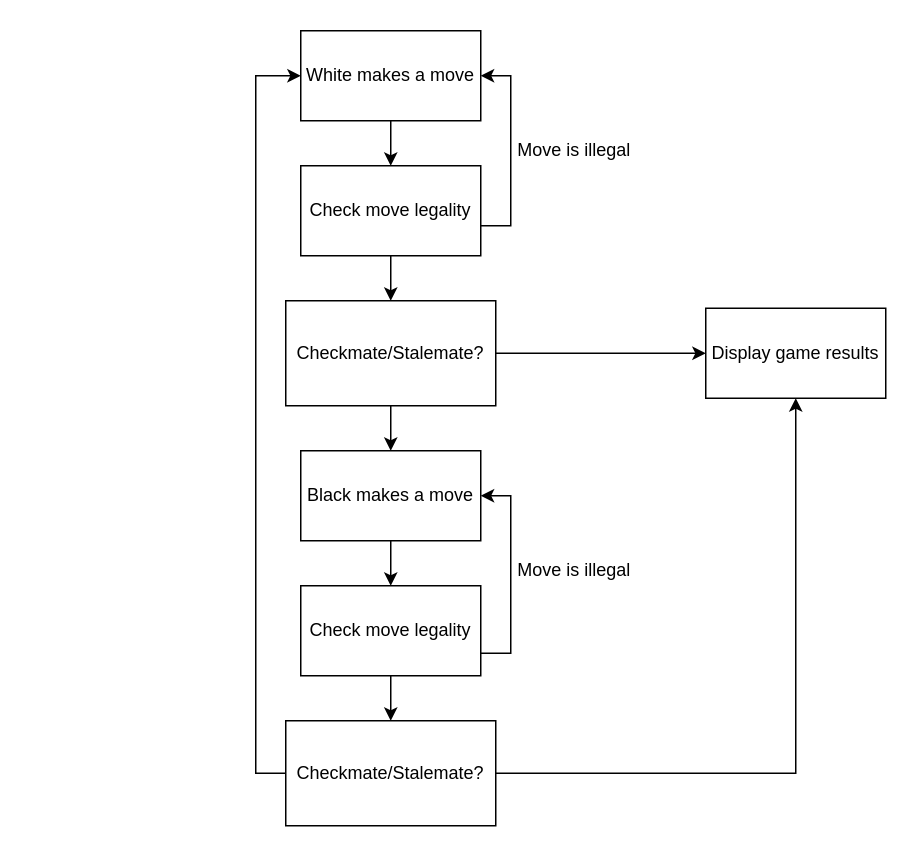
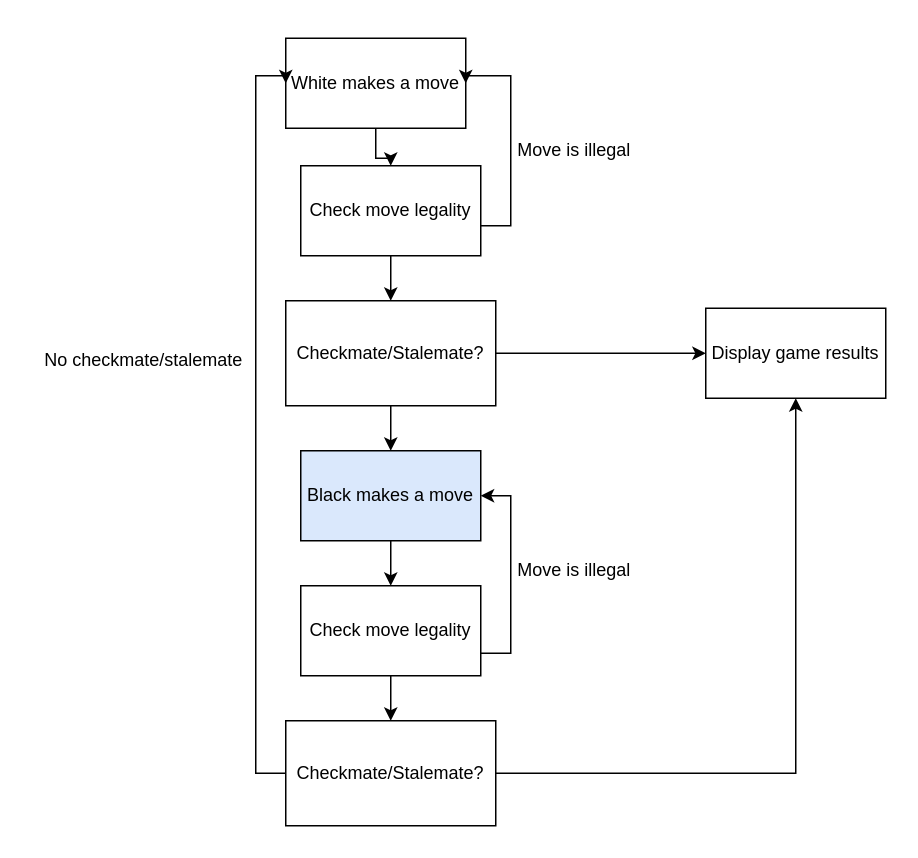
- <mxCell id="3" value="White makes a move" style="rounded=0;whiteSpace=wrap;html=1;" parent="1" vertex="1"><mxGeometry x="200" y="20" width="120" height="60" as="geometry" /></mxCell>
+ <mxCell id="3" value="White makes a move" style="rounded=0;whiteSpace=wrap;html=1;" parent="1" vertex="1"><mxGeometry x="190" y="25" width="120" height="60" as="geometry" /></mxCell>
+ <mxCell id="14" value="No checkmate/stalemate" style="text;html=1;align=center;verticalAlign=middle;resizable=0;points=[];autosize=1;" parent="1" vertex="1"><mxGeometry x="20" y="230" width="150" height="20" as="geometry" /></mxCell>
- <mxCell id="8" value="Black makes a move" style="rounded=0;whiteSpace=wrap;html=1;" parent="1" vertex="1"><mxGeometry x="200" y="300" width="120" height="60" as="geometry" /></mxCell>
+ <mxCell id="8" value="Black makes a move" style="rounded=0;whiteSpace=wrap;html=1;fillColor=#dae8fc;" parent="1" vertex="1"><mxGeometry x="200" y="300" width="120" height="60" as="geometry" /></mxCell>
